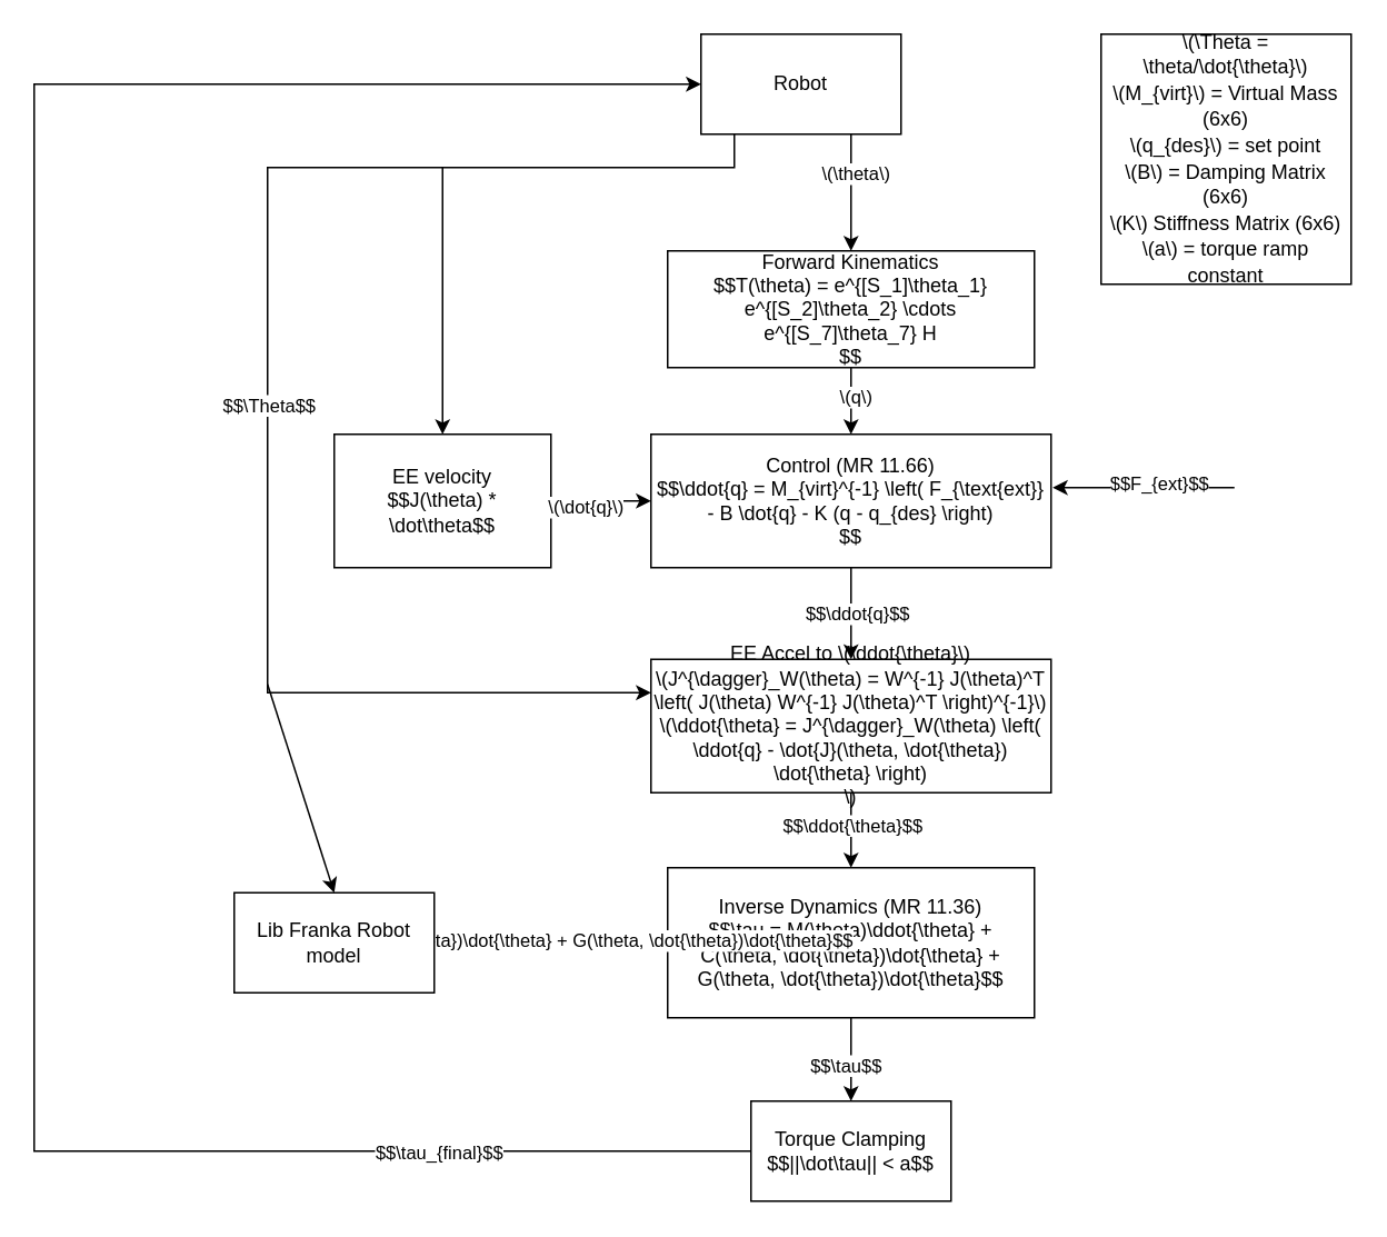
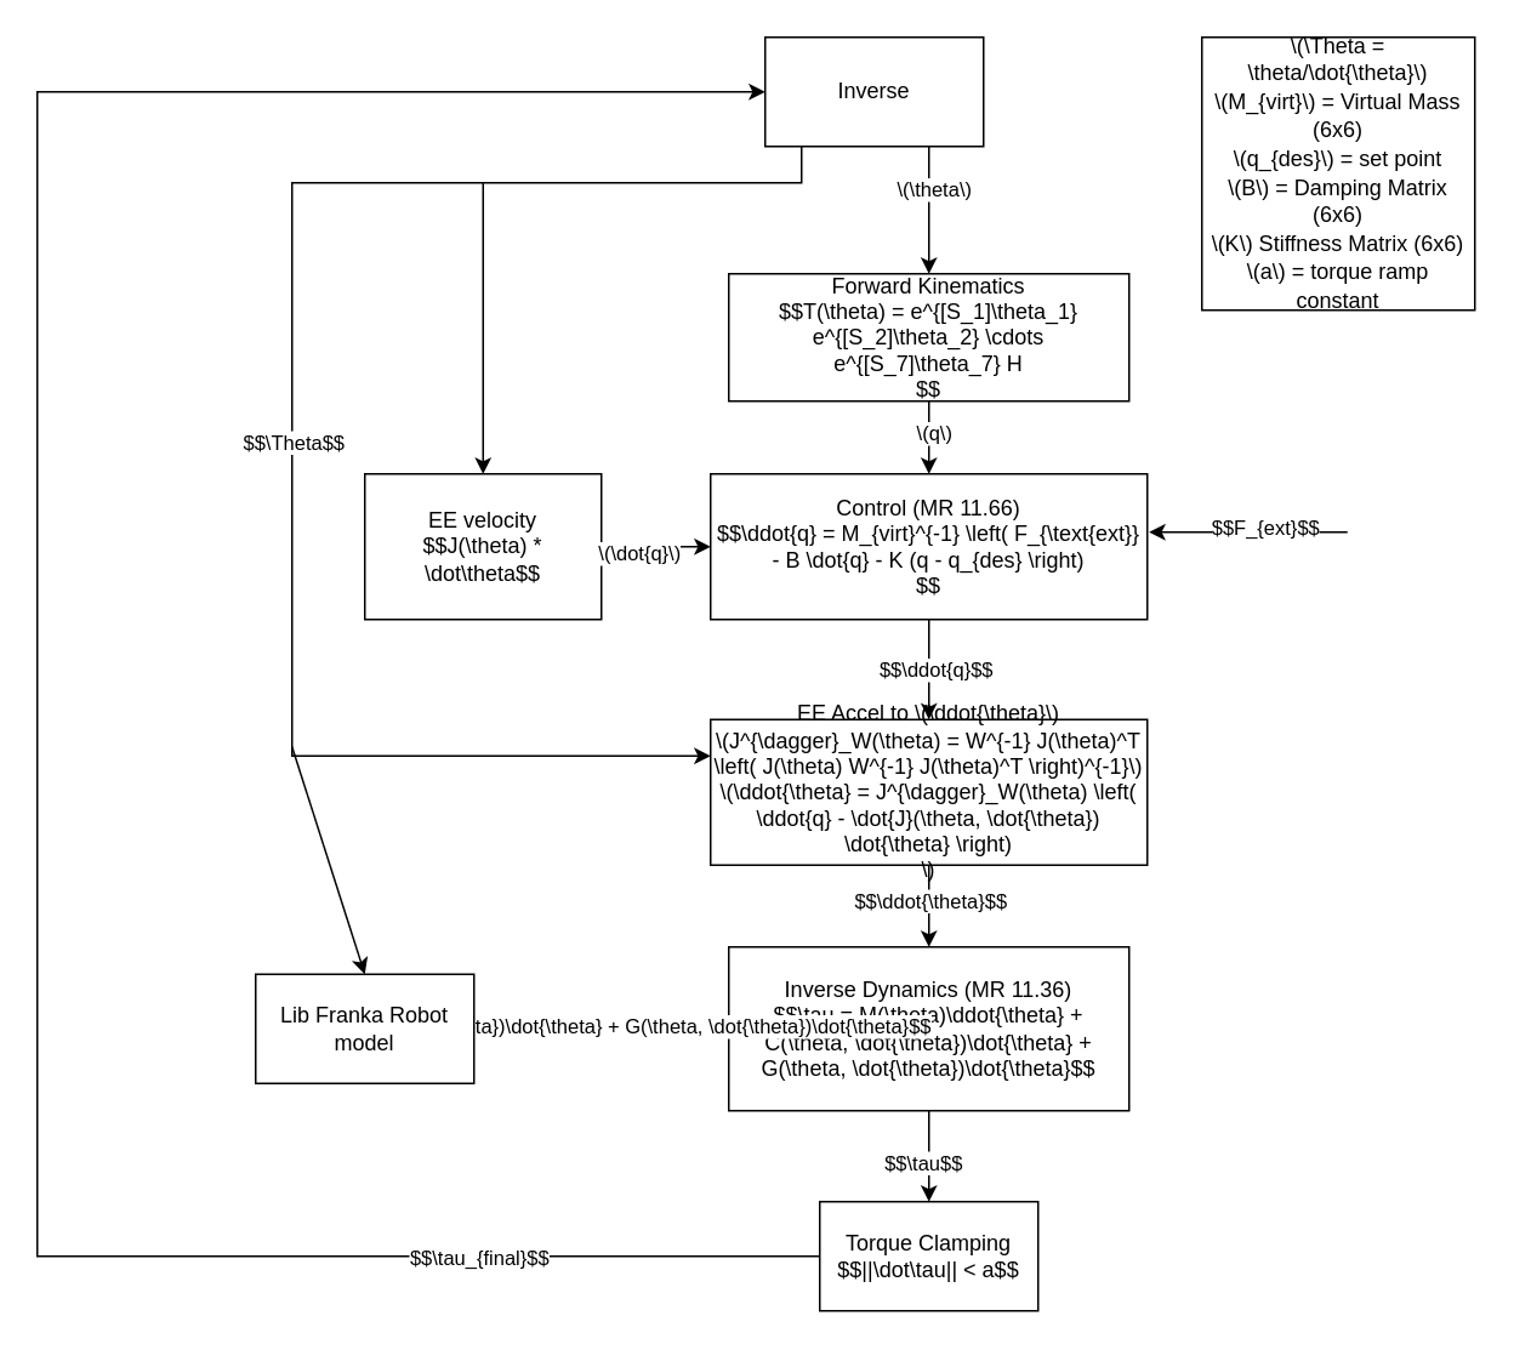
- <mxCell id="2" value="&lt;div&gt;Robot&lt;/div&gt;" style="rounded=0;whiteSpace=wrap;html=1;" parent="1" vertex="1"><mxGeometry x="420" y="20" width="120" height="60" as="geometry" /></mxCell>
+ <mxCell id="2" value="&lt;div&gt;Inverse&lt;/div&gt;" style="rounded=0;whiteSpace=wrap;html=1;" parent="1" vertex="1"><mxGeometry x="420" y="20" width="120" height="60" as="geometry" /></mxCell>
